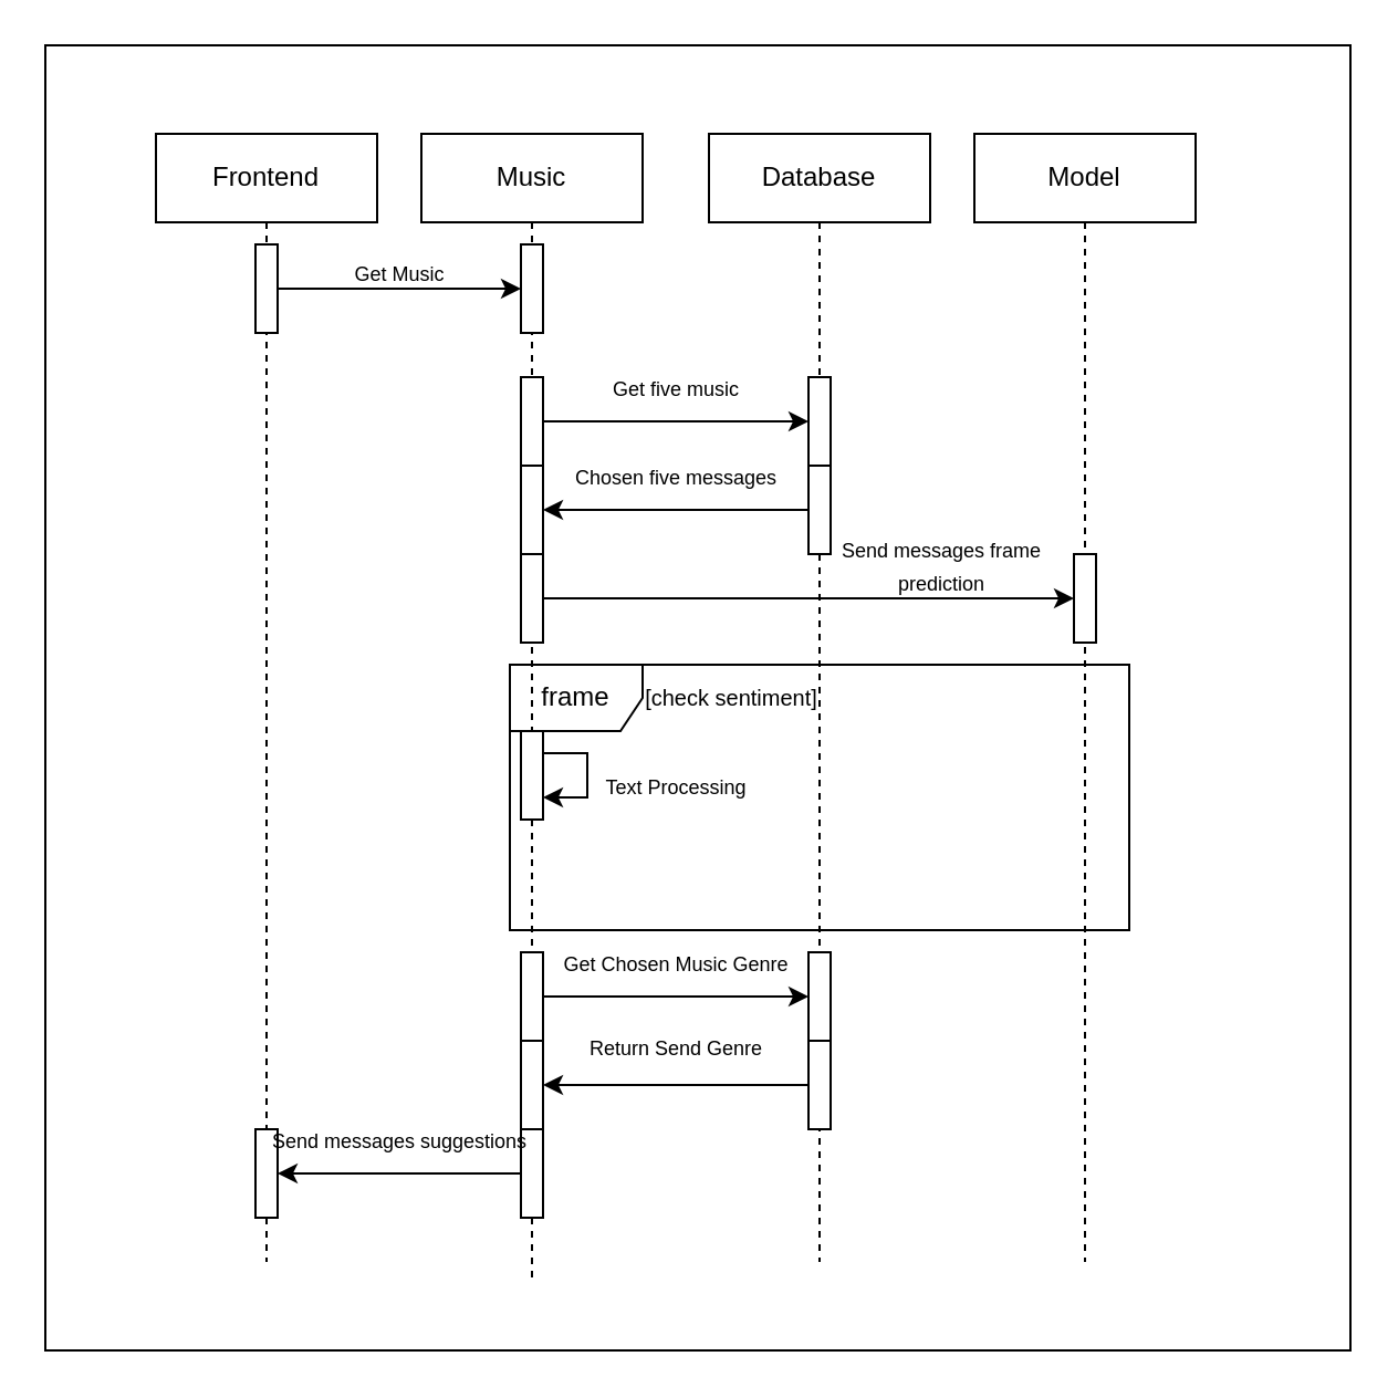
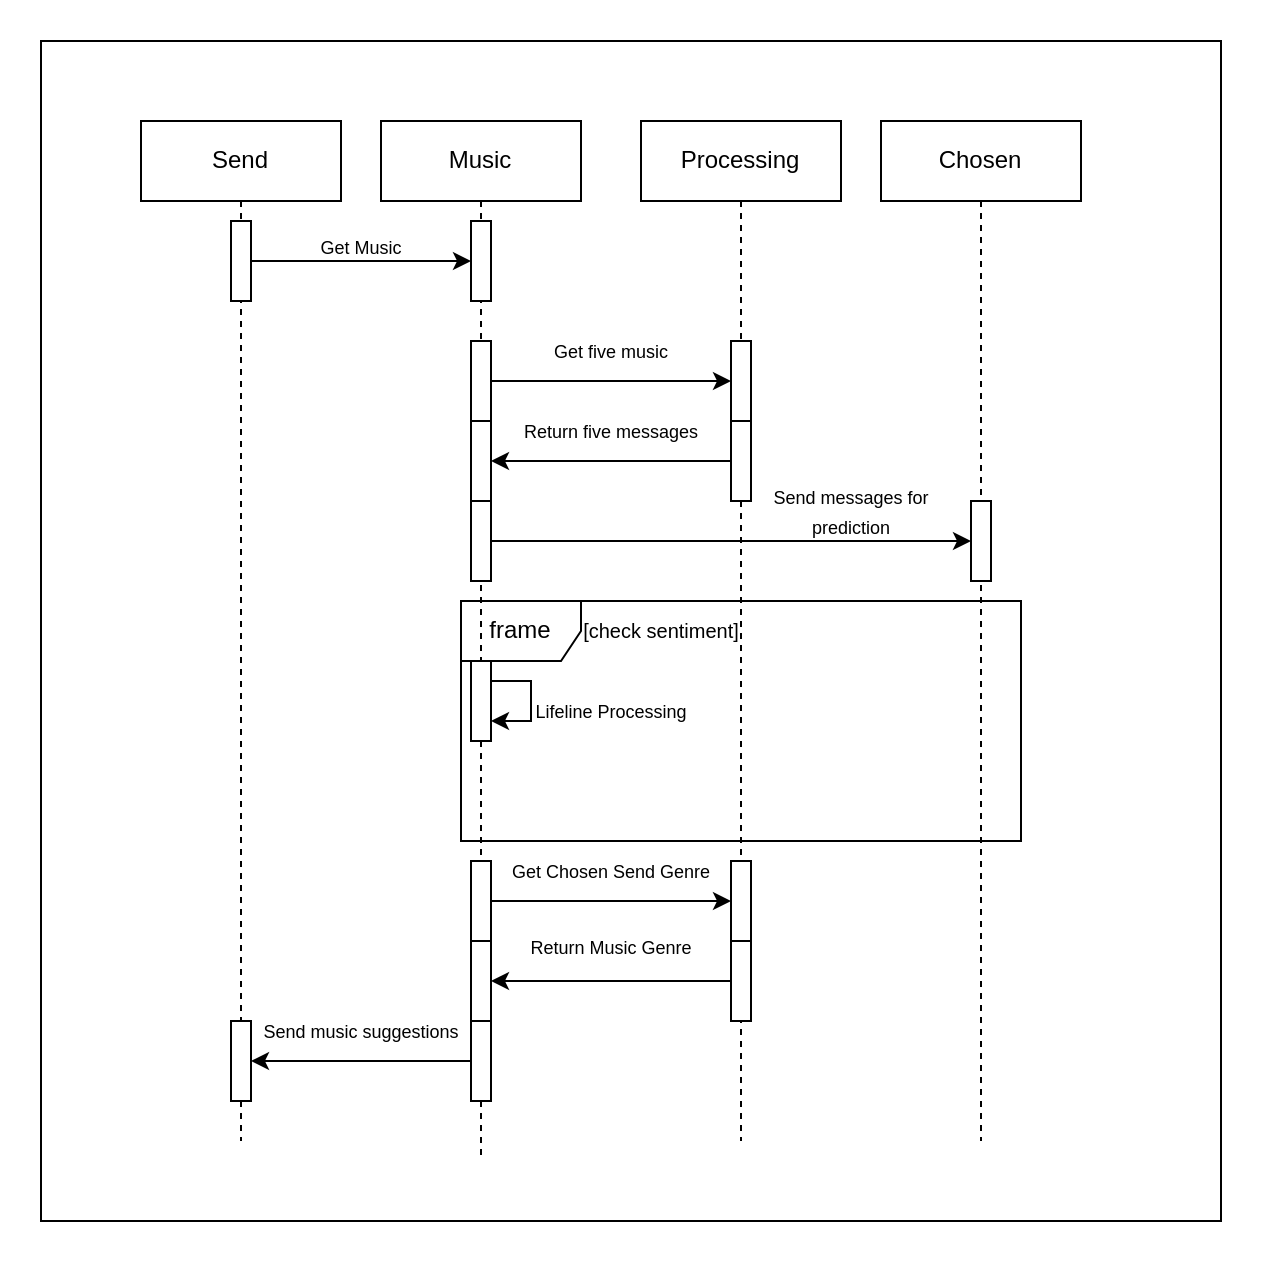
- <mxCell id="7" value="Frontend" style="shape=umlLifeline;perimeter=lifelinePerimeter;whiteSpace=wrap;html=1;container=1;dropTarget=0;collapsible=0;recursiveResize=0;outlineConnect=0;portConstraint=eastwest;newEdgeStyle={&quot;edgeStyle&quot;:&quot;elbowEdgeStyle&quot;,&quot;elbow&quot;:&quot;vertical&quot;,&quot;curved&quot;:0,&quot;rounded&quot;:0};" vertex="1" parent="1"><mxGeometry x="70" y="60" width="100" height="510" as="geometry" /></mxCell>
+ <mxCell id="7" value="Send" style="shape=umlLifeline;perimeter=lifelinePerimeter;whiteSpace=wrap;html=1;container=1;dropTarget=0;collapsible=0;recursiveResize=0;outlineConnect=0;portConstraint=eastwest;newEdgeStyle={&quot;edgeStyle&quot;:&quot;elbowEdgeStyle&quot;,&quot;elbow&quot;:&quot;vertical&quot;,&quot;curved&quot;:0,&quot;rounded&quot;:0};" vertex="1" parent="1"><mxGeometry x="70" y="60" width="100" height="510" as="geometry" /></mxCell>
- <mxCell id="20" value="Database" style="shape=umlLifeline;perimeter=lifelinePerimeter;whiteSpace=wrap;html=1;container=1;dropTarget=0;collapsible=0;recursiveResize=0;outlineConnect=0;portConstraint=eastwest;newEdgeStyle={&quot;edgeStyle&quot;:&quot;elbowEdgeStyle&quot;,&quot;elbow&quot;:&quot;vertical&quot;,&quot;curved&quot;:0,&quot;rounded&quot;:0};" vertex="1" parent="1"><mxGeometry x="320" y="60" width="100" height="510" as="geometry" /></mxCell>
+ <mxCell id="20" value="Processing" style="shape=umlLifeline;perimeter=lifelinePerimeter;whiteSpace=wrap;html=1;container=1;dropTarget=0;collapsible=0;recursiveResize=0;outlineConnect=0;portConstraint=eastwest;newEdgeStyle={&quot;edgeStyle&quot;:&quot;elbowEdgeStyle&quot;,&quot;elbow&quot;:&quot;vertical&quot;,&quot;curved&quot;:0,&quot;rounded&quot;:0};" vertex="1" parent="1"><mxGeometry x="320" y="60" width="100" height="510" as="geometry" /></mxCell>
- <mxCell id="25" value="Model" style="shape=umlLifeline;perimeter=lifelinePerimeter;whiteSpace=wrap;html=1;container=1;dropTarget=0;collapsible=0;recursiveResize=0;outlineConnect=0;portConstraint=eastwest;newEdgeStyle={&quot;edgeStyle&quot;:&quot;elbowEdgeStyle&quot;,&quot;elbow&quot;:&quot;vertical&quot;,&quot;curved&quot;:0,&quot;rounded&quot;:0};" vertex="1" parent="1"><mxGeometry x="440" y="60" width="100" height="510" as="geometry" /></mxCell>
+ <mxCell id="25" value="Chosen" style="shape=umlLifeline;perimeter=lifelinePerimeter;whiteSpace=wrap;html=1;container=1;dropTarget=0;collapsible=0;recursiveResize=0;outlineConnect=0;portConstraint=eastwest;newEdgeStyle={&quot;edgeStyle&quot;:&quot;elbowEdgeStyle&quot;,&quot;elbow&quot;:&quot;vertical&quot;,&quot;curved&quot;:0,&quot;rounded&quot;:0};" vertex="1" parent="1"><mxGeometry x="440" y="60" width="100" height="510" as="geometry" /></mxCell>
- <mxCell id="32" value="&lt;font style=&quot;font-size: 9px;&quot;&gt;Chosen five messages&lt;/font&gt;" style="text;html=1;align=center;verticalAlign=middle;resizable=0;points=[];autosize=1;strokeColor=none;fillColor=none;" vertex="1" parent="1"><mxGeometry x="250" y="200" width="110" height="30" as="geometry" /></mxCell>
+ <mxCell id="32" value="&lt;font style=&quot;font-size: 9px;&quot;&gt;Return five messages&lt;/font&gt;" style="text;html=1;align=center;verticalAlign=middle;resizable=0;points=[];autosize=1;strokeColor=none;fillColor=none;" vertex="1" parent="1"><mxGeometry x="250" y="200" width="110" height="30" as="geometry" /></mxCell>
- <mxCell id="34" value="&lt;font style=&quot;font-size: 9px;&quot;&gt;Send messages frame&lt;/font&gt;&lt;div&gt;&lt;font style=&quot;font-size: 9px;&quot;&gt;prediction&lt;/font&gt;&lt;/div&gt;" style="text;html=1;align=center;verticalAlign=middle;resizable=0;points=[];autosize=1;strokeColor=none;fillColor=none;" vertex="1" parent="1"><mxGeometry x="375" y="235" width="100" height="40" as="geometry" /></mxCell>
+ <mxCell id="34" value="&lt;font style=&quot;font-size: 9px;&quot;&gt;Send messages for&lt;/font&gt;&lt;div&gt;&lt;font style=&quot;font-size: 9px;&quot;&gt;prediction&lt;/font&gt;&lt;/div&gt;" style="text;html=1;align=center;verticalAlign=middle;resizable=0;points=[];autosize=1;strokeColor=none;fillColor=none;" vertex="1" parent="1"><mxGeometry x="375" y="235" width="100" height="40" as="geometry" /></mxCell>
- <mxCell id="35" value="&lt;font style=&quot;font-size: 9px;&quot;&gt;Text Processing&lt;/font&gt;" style="text;html=1;align=center;verticalAlign=middle;resizable=0;points=[];autosize=1;strokeColor=none;fillColor=none;" vertex="1" parent="1"><mxGeometry x="260" y="340" width="90" height="30" as="geometry" /></mxCell>
+ <mxCell id="35" value="&lt;font style=&quot;font-size: 9px;&quot;&gt;Lifeline Processing&lt;/font&gt;" style="text;html=1;align=center;verticalAlign=middle;resizable=0;points=[];autosize=1;strokeColor=none;fillColor=none;" vertex="1" parent="1"><mxGeometry x="260" y="340" width="90" height="30" as="geometry" /></mxCell>
- <mxCell id="37" value="&lt;font style=&quot;font-size: 9px;&quot;&gt;Get Chosen Music Genre&lt;/font&gt;" style="text;html=1;align=center;verticalAlign=middle;resizable=0;points=[];autosize=1;strokeColor=none;fillColor=none;" vertex="1" parent="1"><mxGeometry x="240" y="420" width="130" height="30" as="geometry" /></mxCell>
+ <mxCell id="37" value="&lt;font style=&quot;font-size: 9px;&quot;&gt;Get Chosen Send Genre&lt;/font&gt;" style="text;html=1;align=center;verticalAlign=middle;resizable=0;points=[];autosize=1;strokeColor=none;fillColor=none;" vertex="1" parent="1"><mxGeometry x="240" y="420" width="130" height="30" as="geometry" /></mxCell>
- <mxCell id="39" value="&lt;span style=&quot;font-size: 9px;&quot;&gt;Return Send Genre&lt;/span&gt;" style="text;html=1;align=center;verticalAlign=middle;resizable=0;points=[];autosize=1;strokeColor=none;fillColor=none;" vertex="1" parent="1"><mxGeometry x="255" y="458" width="100" height="30" as="geometry" /></mxCell>
+ <mxCell id="39" value="&lt;span style=&quot;font-size: 9px;&quot;&gt;Return Music Genre&lt;/span&gt;" style="text;html=1;align=center;verticalAlign=middle;resizable=0;points=[];autosize=1;strokeColor=none;fillColor=none;" vertex="1" parent="1"><mxGeometry x="255" y="458" width="100" height="30" as="geometry" /></mxCell>
- <mxCell id="41" value="&lt;span style=&quot;font-size: 9px;&quot;&gt;Send messages suggestions&lt;/span&gt;" style="text;html=1;align=center;verticalAlign=middle;resizable=0;points=[];autosize=1;strokeColor=none;fillColor=none;" vertex="1" parent="1"><mxGeometry x="120" y="500" width="120" height="30" as="geometry" /></mxCell>
+ <mxCell id="41" value="&lt;span style=&quot;font-size: 9px;&quot;&gt;Send music suggestions&lt;/span&gt;" style="text;html=1;align=center;verticalAlign=middle;resizable=0;points=[];autosize=1;strokeColor=none;fillColor=none;" vertex="1" parent="1"><mxGeometry x="120" y="500" width="120" height="30" as="geometry" /></mxCell>
